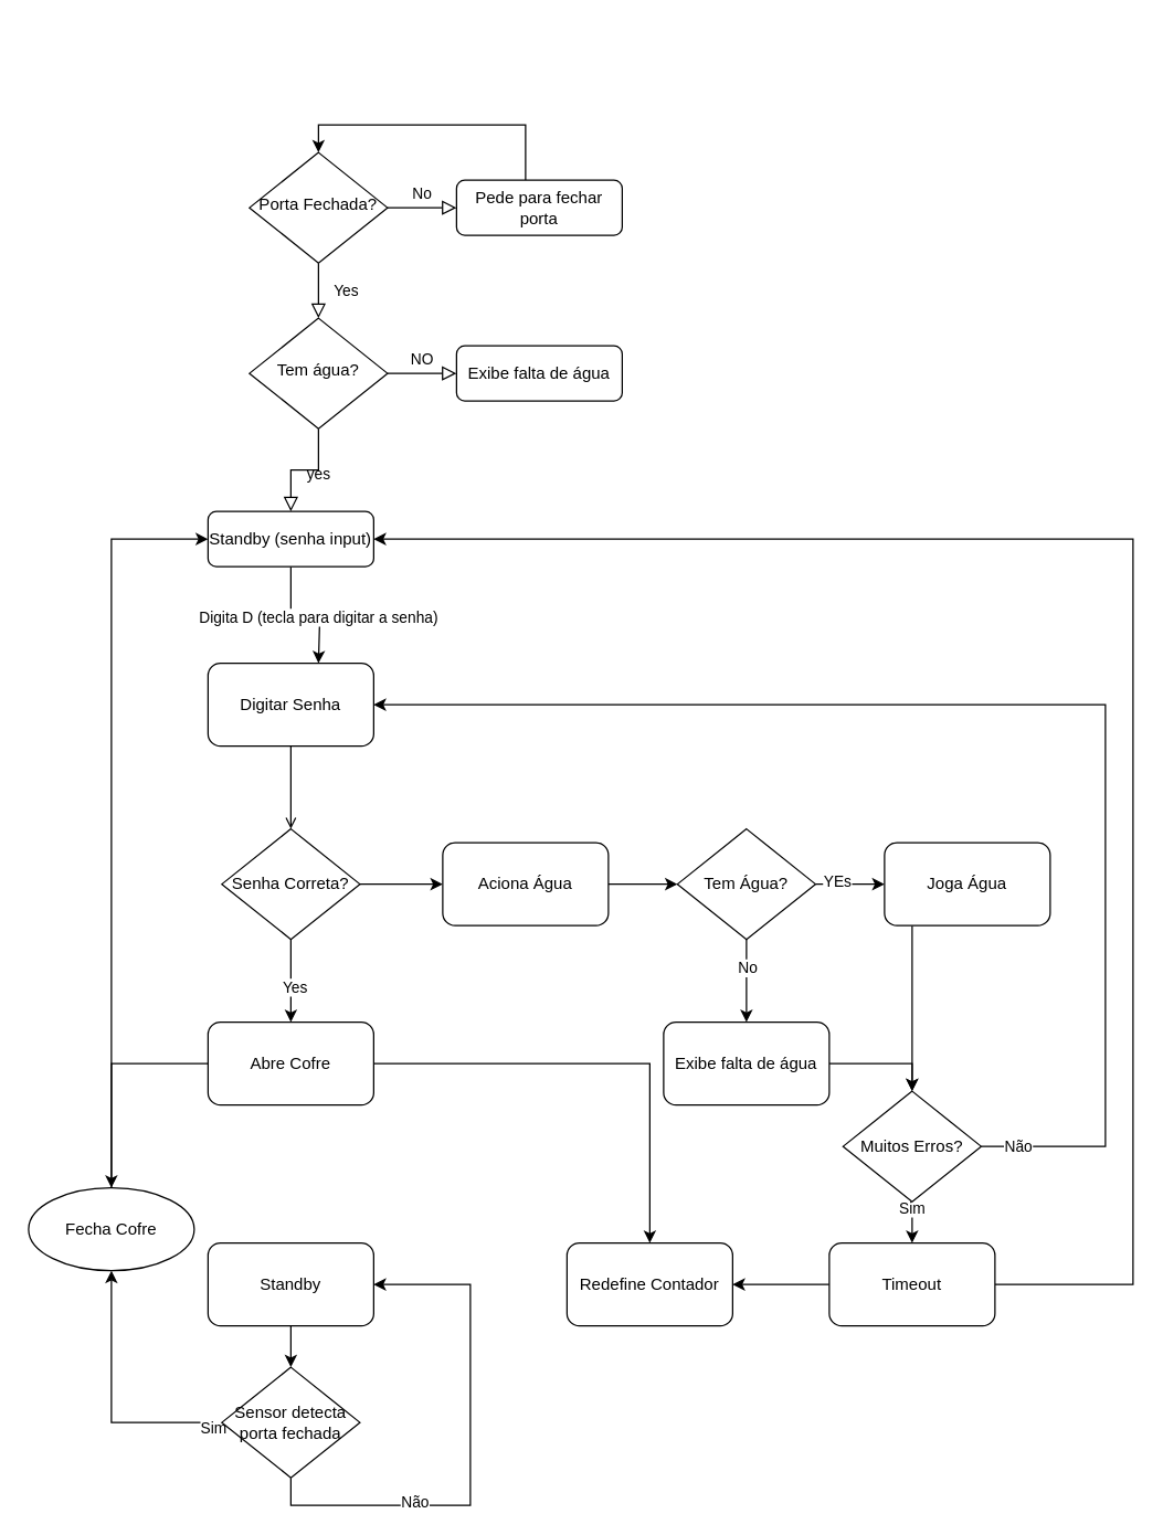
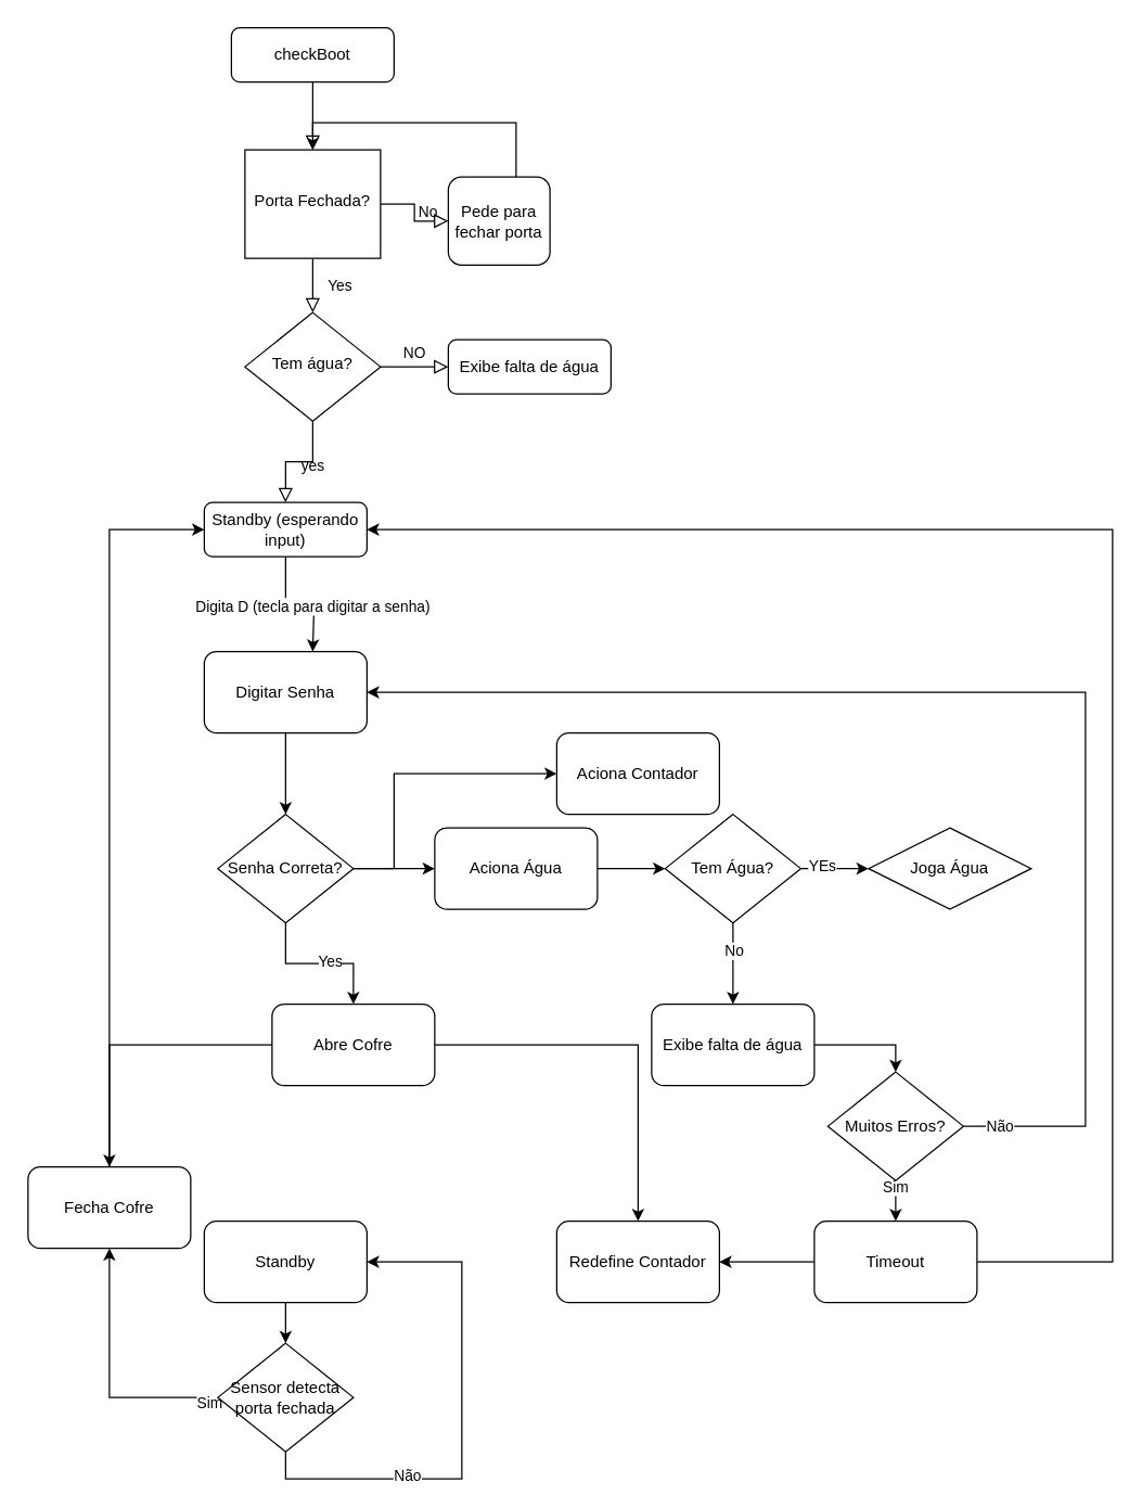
+ <mxCell id="3" value="checkBoot" style="rounded=1;whiteSpace=wrap;html=1;fontSize=12;glass=0;strokeWidth=1;shadow=0;" parent="1" vertex="1"><mxGeometry x="170" y="20" width="120" height="40" as="geometry" /></mxCell>
+ <mxCell id="2" value="" style="rounded=0;html=1;jettySize=auto;orthogonalLoop=1;fontSize=11;endArrow=block;endFill=0;endSize=8;strokeWidth=1;shadow=0;labelBackgroundColor=none;edgeStyle=orthogonalEdgeStyle;" parent="1" source="3" target="6" edge="1"><mxGeometry relative="1" as="geometry" /></mxCell>
- <mxCell id="6" value="Porta Fechada?" style="rhombus;whiteSpace=wrap;html=1;shadow=0;fontFamily=Helvetica;fontSize=12;align=center;strokeWidth=1;spacing=6;spacingTop=-4;" parent="1" vertex="1"><mxGeometry x="180" y="110" width="100" height="80" as="geometry" /></mxCell>
+ <mxCell id="6" value="Porta Fechada?" style="whiteSpace=wrap;html=1;shadow=0;fontFamily=Helvetica;fontSize=12;align=center;strokeWidth=1;spacing=6;spacingTop=-4;rounded=0;" parent="1" vertex="1"><mxGeometry x="180" y="110" width="100" height="80" as="geometry" /></mxCell>
- <mxCell id="8" value="Pede para fechar porta" style="rounded=1;whiteSpace=wrap;html=1;fontSize=12;glass=0;strokeWidth=1;shadow=0;" parent="1" vertex="1"><mxGeometry x="330" y="130" width="120" height="40" as="geometry" /></mxCell>
+ <mxCell id="8" value="Pede para fechar porta" style="rounded=1;whiteSpace=wrap;html=1;fontSize=12;glass=0;strokeWidth=1;shadow=0;" parent="1" vertex="1"><mxGeometry x="330" y="130" width="75" height="65" as="geometry" /></mxCell>
- <mxCell id="14" value="Standby (senha input)" style="rounded=1;whiteSpace=wrap;html=1;fontSize=12;glass=0;strokeWidth=1;shadow=0;" parent="1" vertex="1"><mxGeometry x="150" y="370" width="120" height="40" as="geometry" /></mxCell>
+ <mxCell id="14" value="Standby (esperando input)" style="rounded=1;whiteSpace=wrap;html=1;fontSize=12;glass=0;strokeWidth=1;shadow=0;" parent="1" vertex="1"><mxGeometry x="150" y="370" width="120" height="40" as="geometry" /></mxCell>
+ <mxCell id="21" style="edgeStyle=orthogonalEdgeStyle;rounded=0;orthogonalLoop=1;jettySize=auto;html=1;entryX=0;entryY=0.5;entryDx=0;entryDy=0;" edge="1" parent="1" source="22" target="37"><mxGeometry relative="1" as="geometry"><Array as="points"><mxPoint x="290" y="640" /><mxPoint x="290" y="570" /></Array></mxGeometry></mxCell>
+ <mxCell id="37" value="Aciona Contador" style="rounded=1;whiteSpace=wrap;html=1;" vertex="1" parent="1"><mxGeometry x="410" y="540" width="120" height="60" as="geometry" /></mxCell>
- <mxCell id="16" style="edgeStyle=orthogonalEdgeStyle;rounded=0;orthogonalLoop=1;jettySize=auto;html=1;entryX=0.5;entryY=0;entryDx=0;entryDy=0;endArrow=open;" edge="1" parent="1" source="17" target="22"><mxGeometry relative="1" as="geometry" /></mxCell>
+ <mxCell id="16" style="edgeStyle=orthogonalEdgeStyle;rounded=0;orthogonalLoop=1;jettySize=auto;html=1;entryX=0.5;entryY=0;entryDx=0;entryDy=0;" edge="1" parent="1" source="17" target="22"><mxGeometry relative="1" as="geometry" /></mxCell>
- <mxCell id="34" value="Joga Água" style="rounded=1;whiteSpace=wrap;html=1;" vertex="1" parent="1"><mxGeometry x="640" y="610" width="120" height="60" as="geometry" /></mxCell>
+ <mxCell id="34" value="Joga Água" style="rhombus;whiteSpace=wrap;html=1;" vertex="1" parent="1"><mxGeometry x="640" y="610" width="120" height="60" as="geometry" /></mxCell>
- <mxCell id="33" style="edgeStyle=orthogonalEdgeStyle;rounded=0;orthogonalLoop=1;jettySize=auto;html=1;entryX=0.5;entryY=0;entryDx=0;entryDy=0;" edge="1" parent="1" source="34" target="42"><mxGeometry relative="1" as="geometry"><Array as="points"><mxPoint x="660" y="700" /><mxPoint x="660" y="700" /></Array></mxGeometry></mxCell>
- <mxCell id="25" value="Abre Cofre" style="rounded=1;whiteSpace=wrap;html=1;" vertex="1" parent="1"><mxGeometry x="150" y="740" width="120" height="60" as="geometry" /></mxCell>
+ <mxCell id="25" value="Abre Cofre" style="rounded=1;whiteSpace=wrap;html=1;" vertex="1" parent="1"><mxGeometry x="200" y="740" width="120" height="60" as="geometry" /></mxCell>
- <mxCell id="55" value="Fecha Cofre" style="ellipse;whiteSpace=wrap;html=1;" vertex="1" parent="1"><mxGeometry x="20" y="860" width="120" height="60" as="geometry" /></mxCell>
+ <mxCell id="55" value="Fecha Cofre" style="rounded=1;whiteSpace=wrap;html=1;" vertex="1" parent="1"><mxGeometry x="20" y="860" width="120" height="60" as="geometry" /></mxCell>
